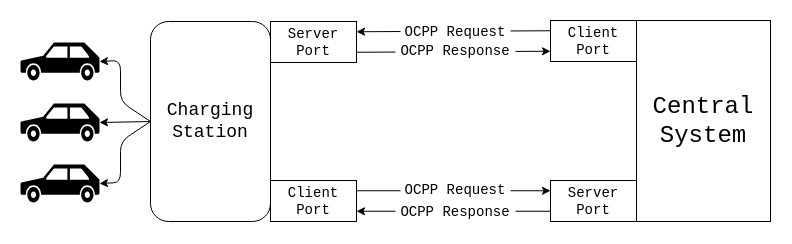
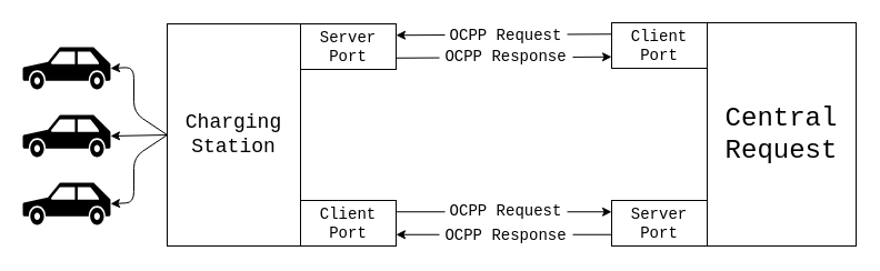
- <mxCell id="5" value="&lt;div style=&quot;text-align: center&quot;&gt;Charging Station&lt;/div&gt;" style="whiteSpace=wrap;html=1;strokeColor=#000000;strokeWidth=1;fillColor=#ffffff;fontFamily=Courier New;fontSize=18;fontColor=#000000;align=center;rounded=1;" parent="1" vertex="1"><mxGeometry x="150" y="21" width="120" height="200" as="geometry" /></mxCell>
+ <mxCell id="5" value="&lt;div style=&quot;text-align: center&quot;&gt;Charging Station&lt;/div&gt;" style="rounded=0;whiteSpace=wrap;html=1;strokeColor=#000000;strokeWidth=1;fillColor=#ffffff;fontFamily=Courier New;fontSize=18;fontColor=#000000;align=center;" parent="1" vertex="1"><mxGeometry x="150" y="21" width="120" height="200" as="geometry" /></mxCell>
- <mxCell id="10" value="Central System" style="rounded=0;whiteSpace=wrap;html=1;strokeColor=#000000;strokeWidth=1;fillColor=#ffffff;fontFamily=Courier New;fontSize=24;fontColor=#000000;align=center;" parent="1" vertex="1"><mxGeometry x="636" y="20" width="134" height="201" as="geometry" /></mxCell>
+ <mxCell id="10" value="Central Request" style="rounded=0;whiteSpace=wrap;html=1;strokeColor=#000000;strokeWidth=1;fillColor=#ffffff;fontFamily=Courier New;fontSize=24;fontColor=#000000;align=center;" parent="1" vertex="1"><mxGeometry x="636" y="20" width="134" height="201" as="geometry" /></mxCell>
